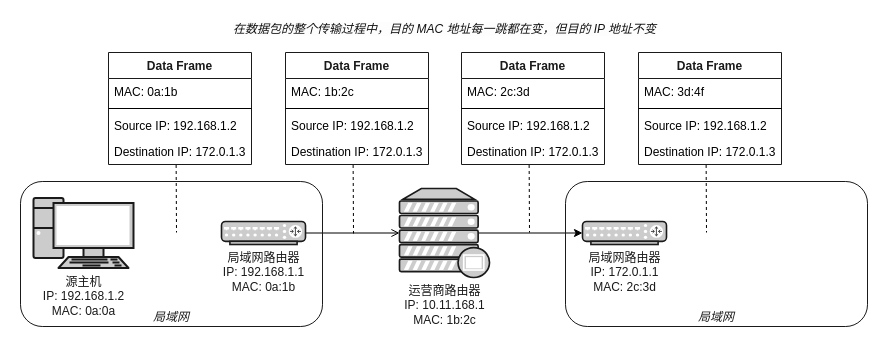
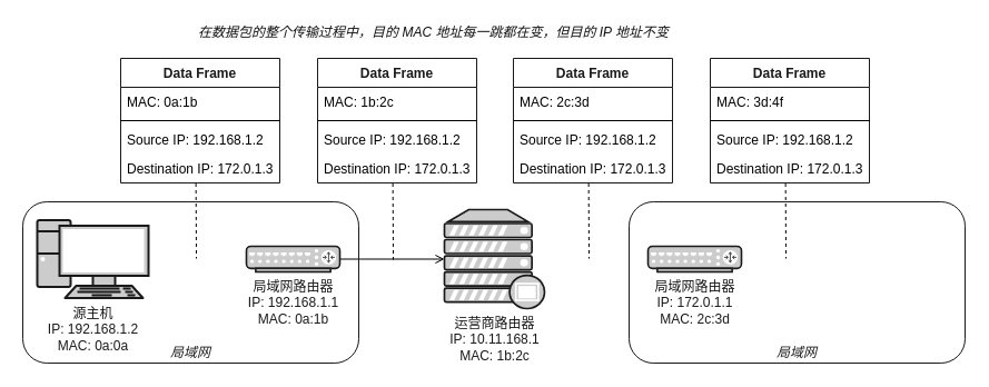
- <mxCell id="32" value="&lt;span style=&quot;color: rgb(17 , 17 , 17) ; font-size: 12px ; background-color: rgb(253 , 253 , 253)&quot;&gt;在数据包的整个传输过程中，目的 MAC 地址每一跳都在变，但目的 IP 地址不变&lt;/span&gt;" style="text;html=1;align=center;verticalAlign=middle;resizable=0;points=[];autosize=1;fontColor=#1A1A1A;fontSize=12;fontStyle=2" vertex="1" parent="1"><mxGeometry x="227.5" y="20" width="433" height="18" as="geometry" /></mxCell>
+ <mxCell id="32" value="&lt;span style=&quot;color: rgb(17 , 17 , 17) ; font-size: 12px ; background-color: rgb(253 , 253 , 253)&quot;&gt;在数据包的整个传输过程中，目的 MAC 地址每一跳都在变，但目的 IP 地址不变&lt;/span&gt;" style="text;html=1;align=center;verticalAlign=middle;resizable=0;points=[];autosize=1;fontColor=#1A1A1A;fontSize=12;fontStyle=2" vertex="1" parent="1"><mxGeometry x="172.5" y="20" width="433" height="18" as="geometry" /></mxCell>
- <mxCell id="5" style="edgeStyle=orthogonalEdgeStyle;rounded=0;orthogonalLoop=1;jettySize=auto;html=1;exitX=0.88;exitY=0.5;exitDx=0;exitDy=0;exitPerimeter=0;entryX=0;entryY=0.5;entryDx=0;entryDy=0;entryPerimeter=0;fontColor=#1A1A1A;" edge="1" parent="1" source="6" target="7"><mxGeometry relative="1" as="geometry" /></mxCell>
